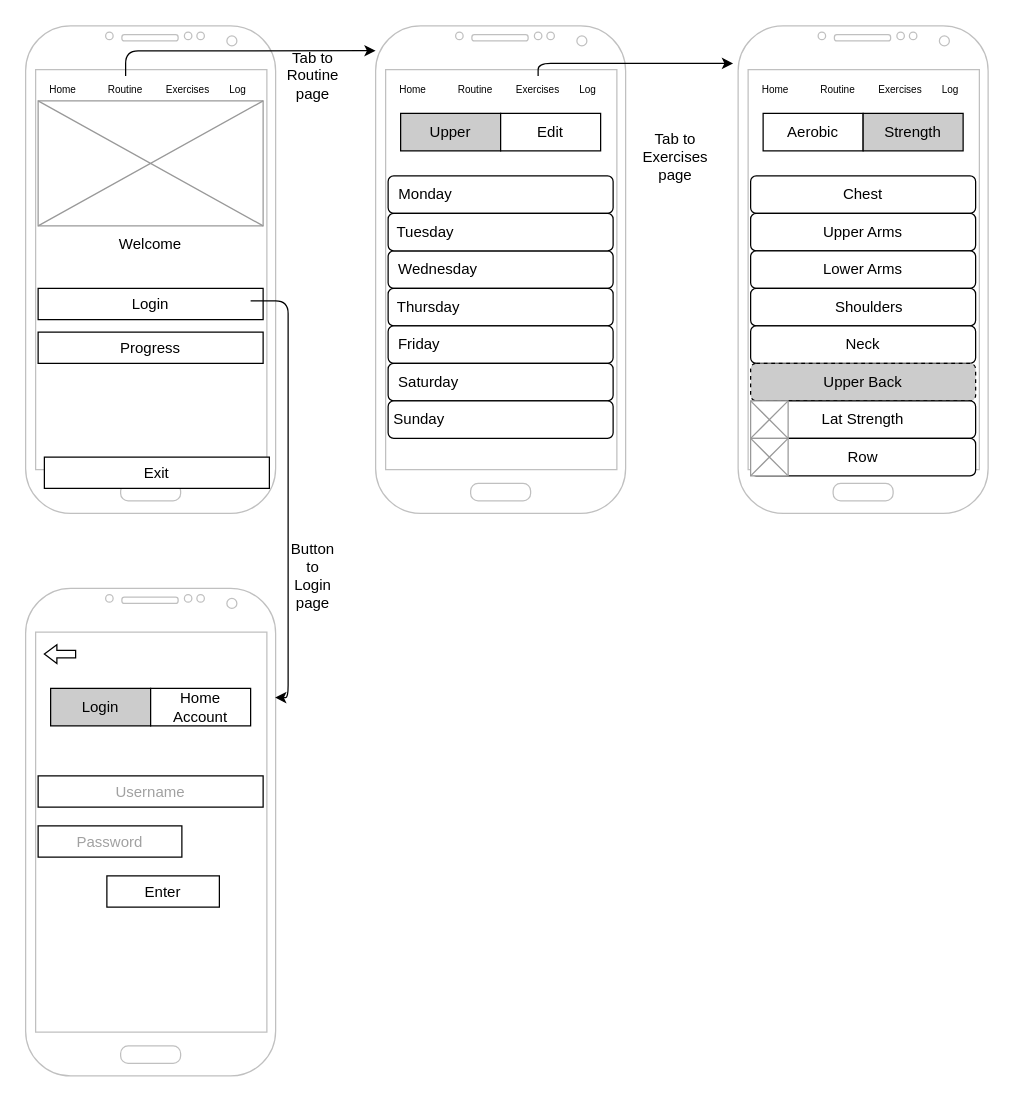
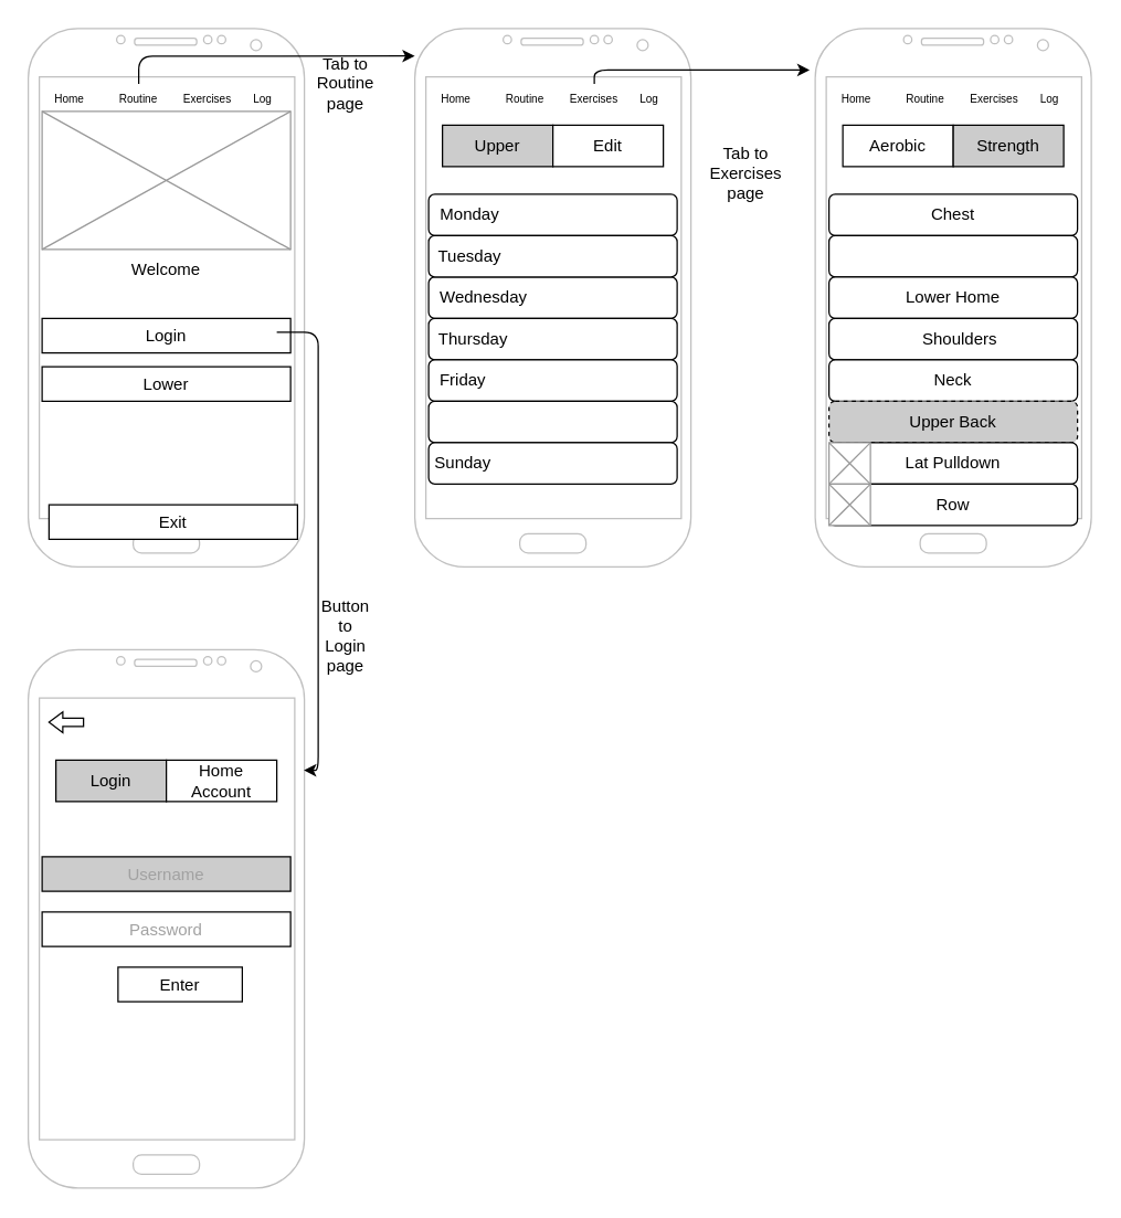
- <mxCell id="21" value="Upper Arms" style="text;html=1;strokeColor=none;fillColor=none;align=center;verticalAlign=middle;whiteSpace=wrap;rounded=0;" parent="1" vertex="1"><mxGeometry x="650" y="175" width="80" height="20" as="geometry" /></mxCell>
- <mxCell id="22" value="Lower Arms" style="text;html=1;strokeColor=none;fillColor=none;align=center;verticalAlign=middle;whiteSpace=wrap;rounded=0;" parent="1" vertex="1"><mxGeometry x="650" y="205" width="80" height="20" as="geometry" /></mxCell>
+ <mxCell id="22" value="Lower Home" style="text;html=1;strokeColor=none;fillColor=none;align=center;verticalAlign=middle;whiteSpace=wrap;rounded=0;" parent="1" vertex="1"><mxGeometry x="650" y="205" width="80" height="20" as="geometry" /></mxCell>
- <mxCell id="59" value="Progress" style="rounded=0;whiteSpace=wrap;html=1;fillColor=#FFFFFF;" parent="1" vertex="1"><mxGeometry x="30" y="265" width="180" height="25" as="geometry" /></mxCell>
+ <mxCell id="59" value="Lower" style="rounded=0;whiteSpace=wrap;html=1;fillColor=#FFFFFF;" parent="1" vertex="1"><mxGeometry x="30" y="265" width="180" height="25" as="geometry" /></mxCell>
- <mxCell id="55" value="Saturday" style="text;html=1;strokeColor=none;fillColor=none;align=center;verticalAlign=middle;whiteSpace=wrap;rounded=0;" parent="1" vertex="1"><mxGeometry x="310" y="295" width="65" height="20" as="geometry" /></mxCell>
- <mxCell id="37" value="Lat Strength" style="text;html=1;strokeColor=none;fillColor=none;align=center;verticalAlign=middle;whiteSpace=wrap;rounded=0;" parent="1" vertex="1"><mxGeometry x="650" y="325" width="80" height="20" as="geometry" /></mxCell>
+ <mxCell id="37" value="Lat Pulldown" style="text;html=1;strokeColor=none;fillColor=none;align=center;verticalAlign=middle;whiteSpace=wrap;rounded=0;" parent="1" vertex="1"><mxGeometry x="650" y="325" width="80" height="20" as="geometry" /></mxCell>
- <mxCell id="64" value="&lt;font color=&quot;#a1a1a1&quot;&gt;Username&lt;/font&gt;" style="rounded=0;whiteSpace=wrap;html=1;fillColor=#FFFFFF;" vertex="1" parent="1"><mxGeometry x="30" y="620" width="180" height="25" as="geometry" /></mxCell>
+ <mxCell id="64" value="&lt;font color=&quot;#a1a1a1&quot;&gt;Username&lt;/font&gt;" style="rounded=0;whiteSpace=wrap;html=1;fillColor=#cccccc;" vertex="1" parent="1"><mxGeometry x="30" y="620" width="180" height="25" as="geometry" /></mxCell>
- <mxCell id="65" value="&lt;font color=&quot;#a1a1a1&quot;&gt;Password&lt;/font&gt;" style="rounded=0;whiteSpace=wrap;html=1;fillColor=#FFFFFF;" vertex="1" parent="1"><mxGeometry x="30" y="660" width="115" height="25" as="geometry" /></mxCell>
+ <mxCell id="65" value="&lt;font color=&quot;#a1a1a1&quot;&gt;Password&lt;/font&gt;" style="rounded=0;whiteSpace=wrap;html=1;fillColor=#FFFFFF;" vertex="1" parent="1"><mxGeometry x="30" y="660" width="180" height="25" as="geometry" /></mxCell>
